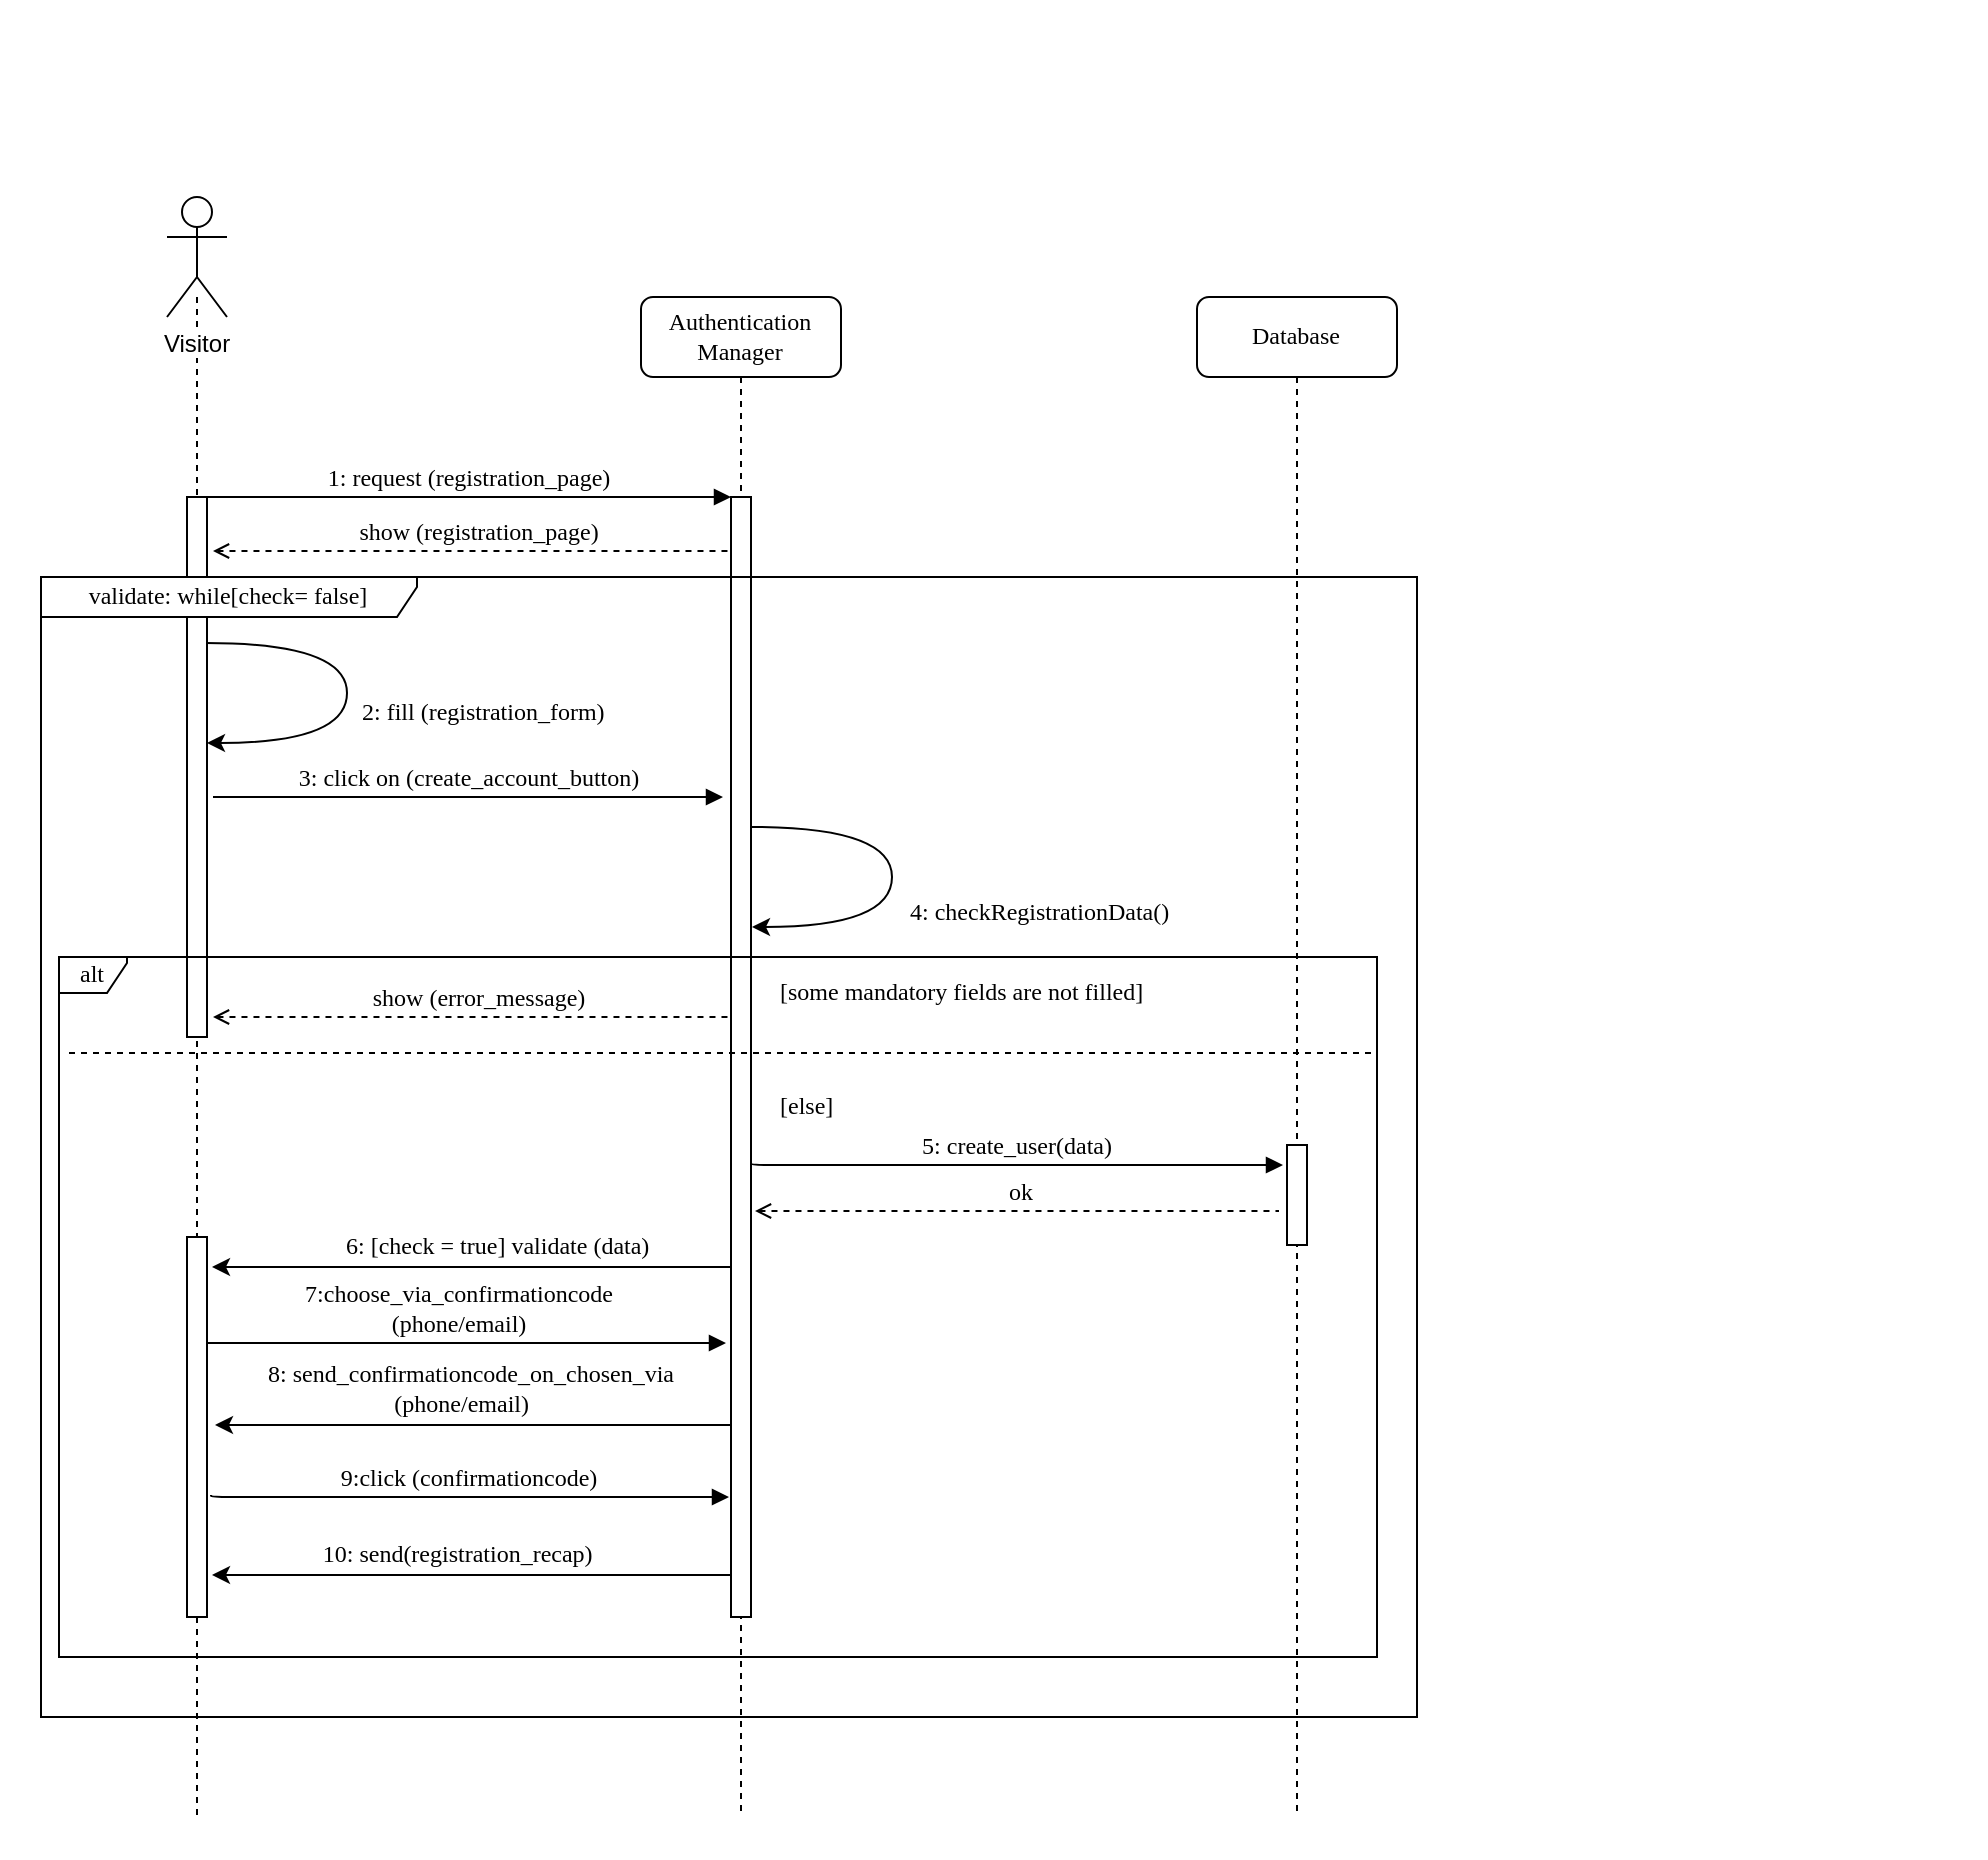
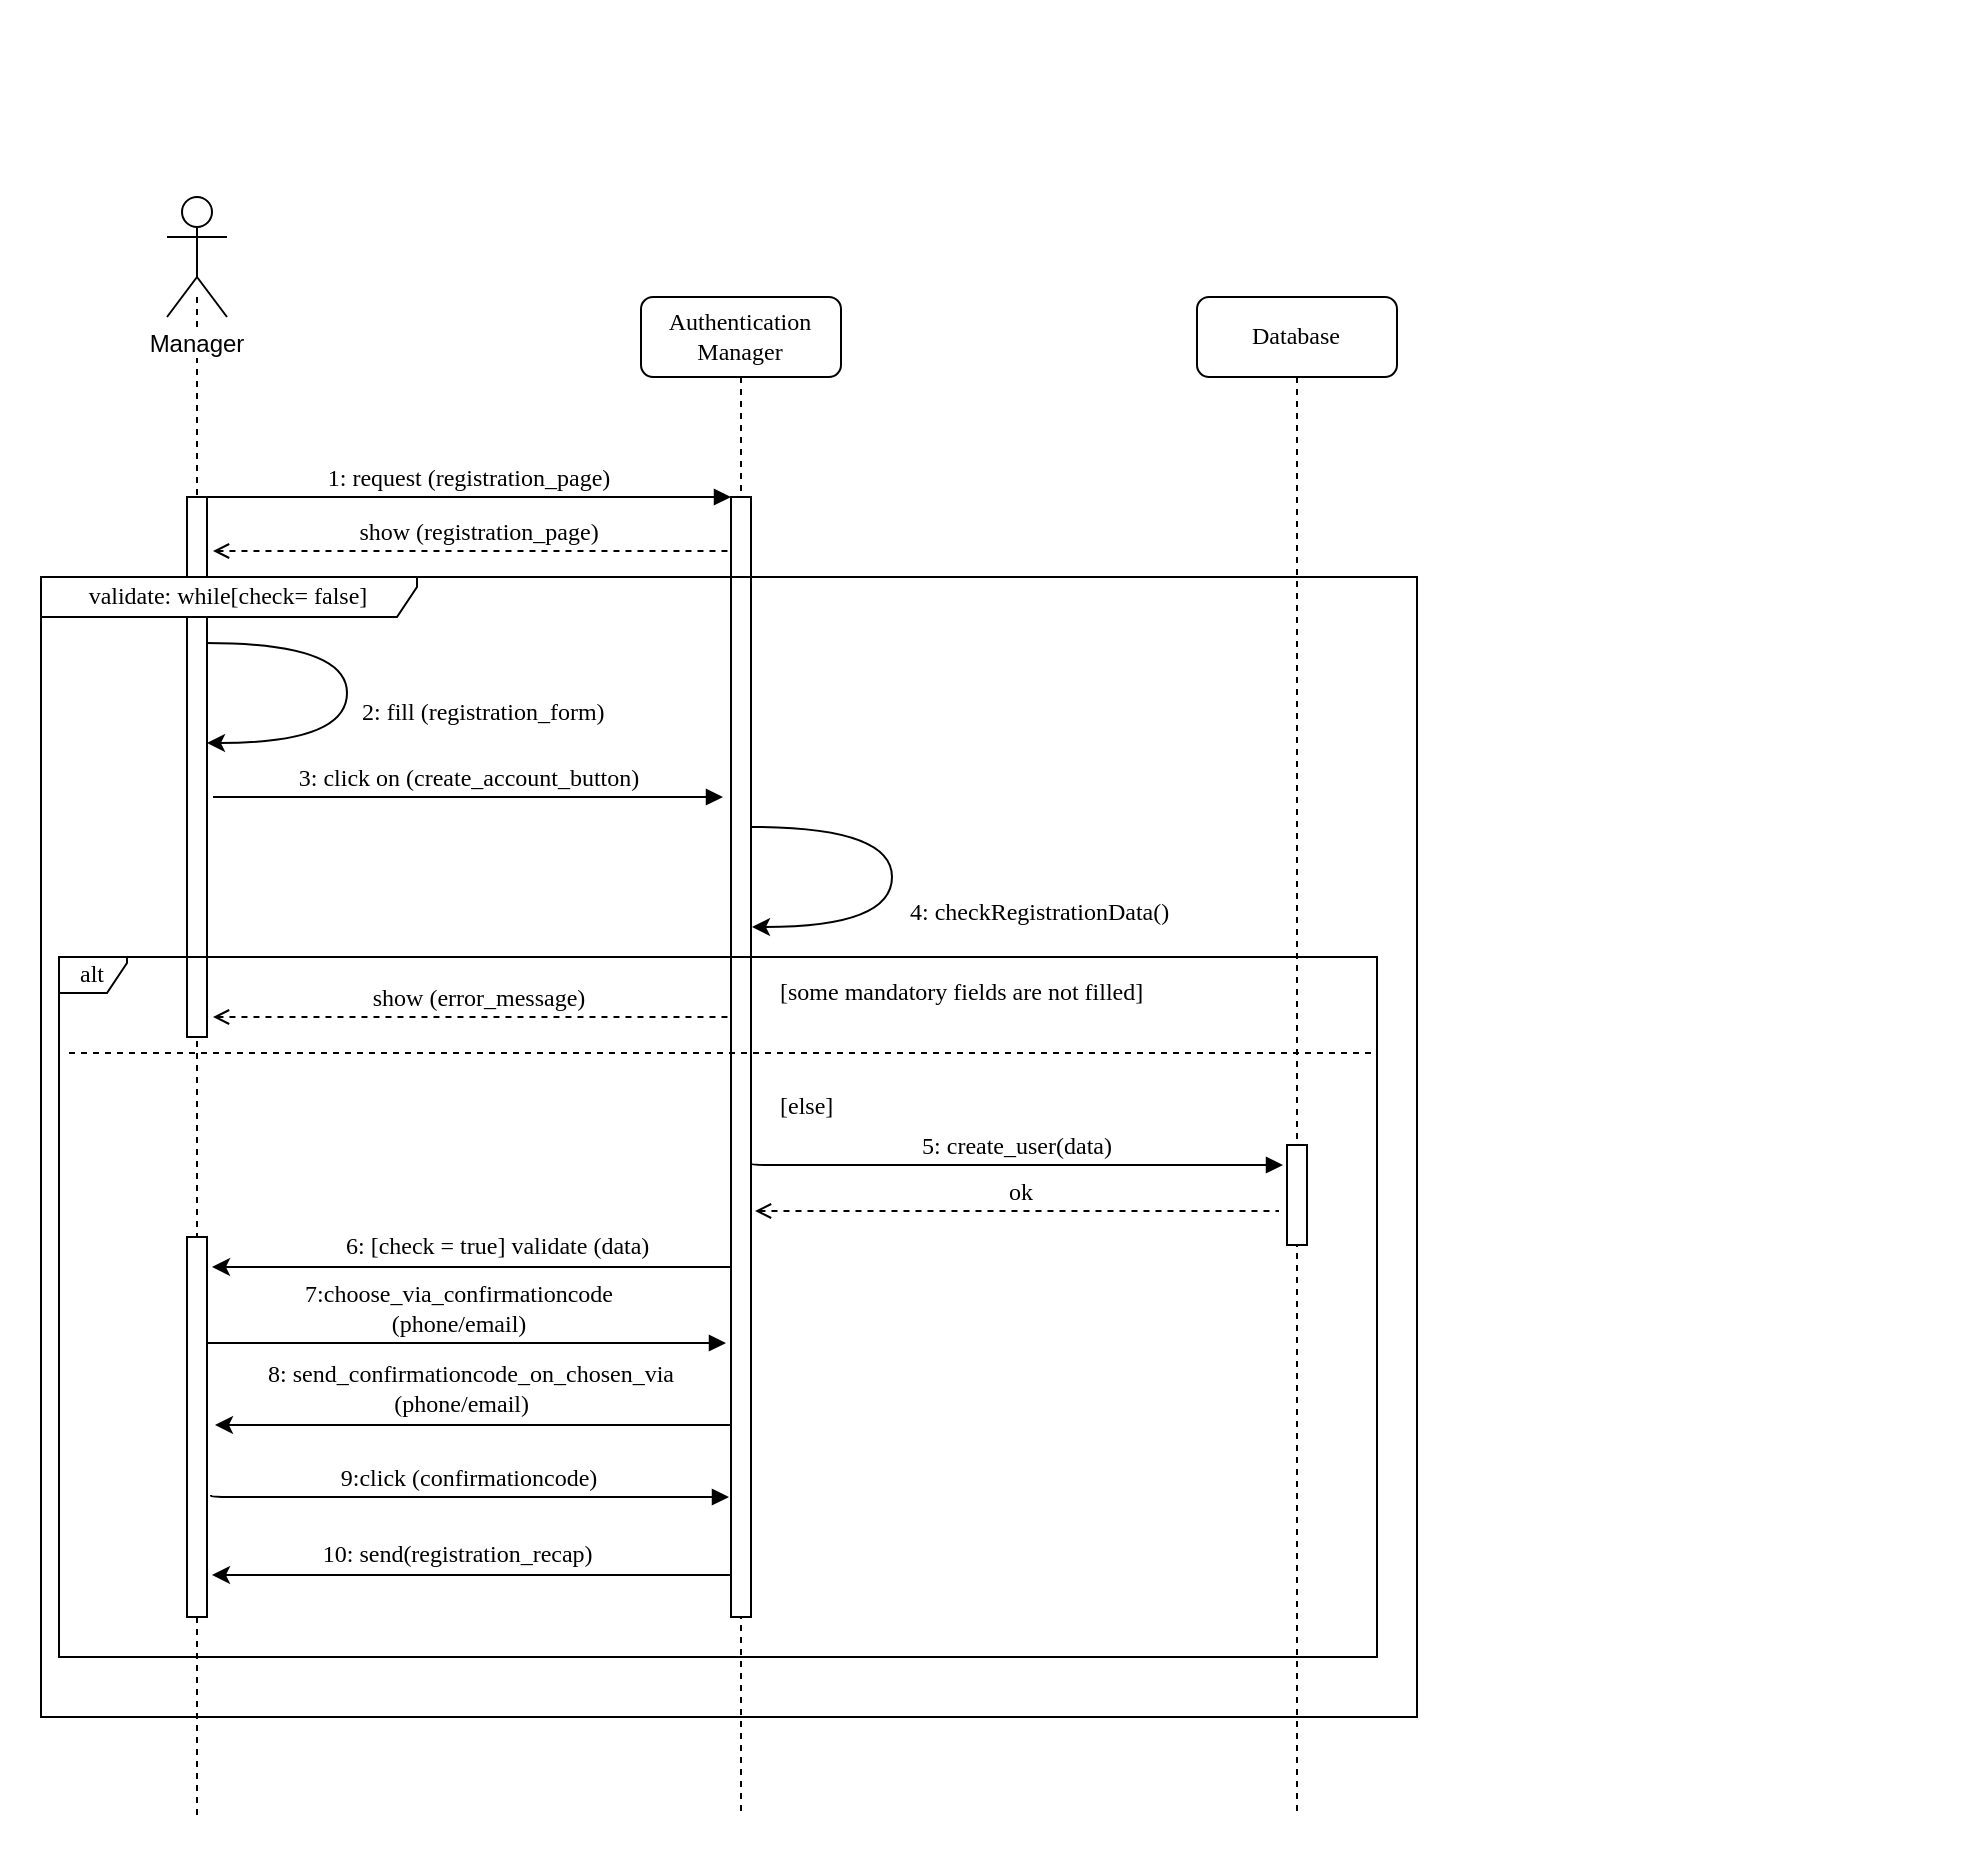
- <mxCell id="19" value="Visitor" parent="17" style="shape=umlActor;verticalLabelPosition=bottom;labelBackgroundColor=#ffffff;verticalAlign=top;html=1;outlineConnect=0;" vertex="1"><mxGeometry as="geometry" width="30" height="60" x="35" y="-50" /></mxCell>
+ <mxCell id="19" value="Manager" parent="17" style="shape=umlActor;verticalLabelPosition=bottom;labelBackgroundColor=#ffffff;verticalAlign=top;html=1;outlineConnect=0;" vertex="1"><mxGeometry as="geometry" width="30" height="60" x="35" y="-50" /></mxCell>
